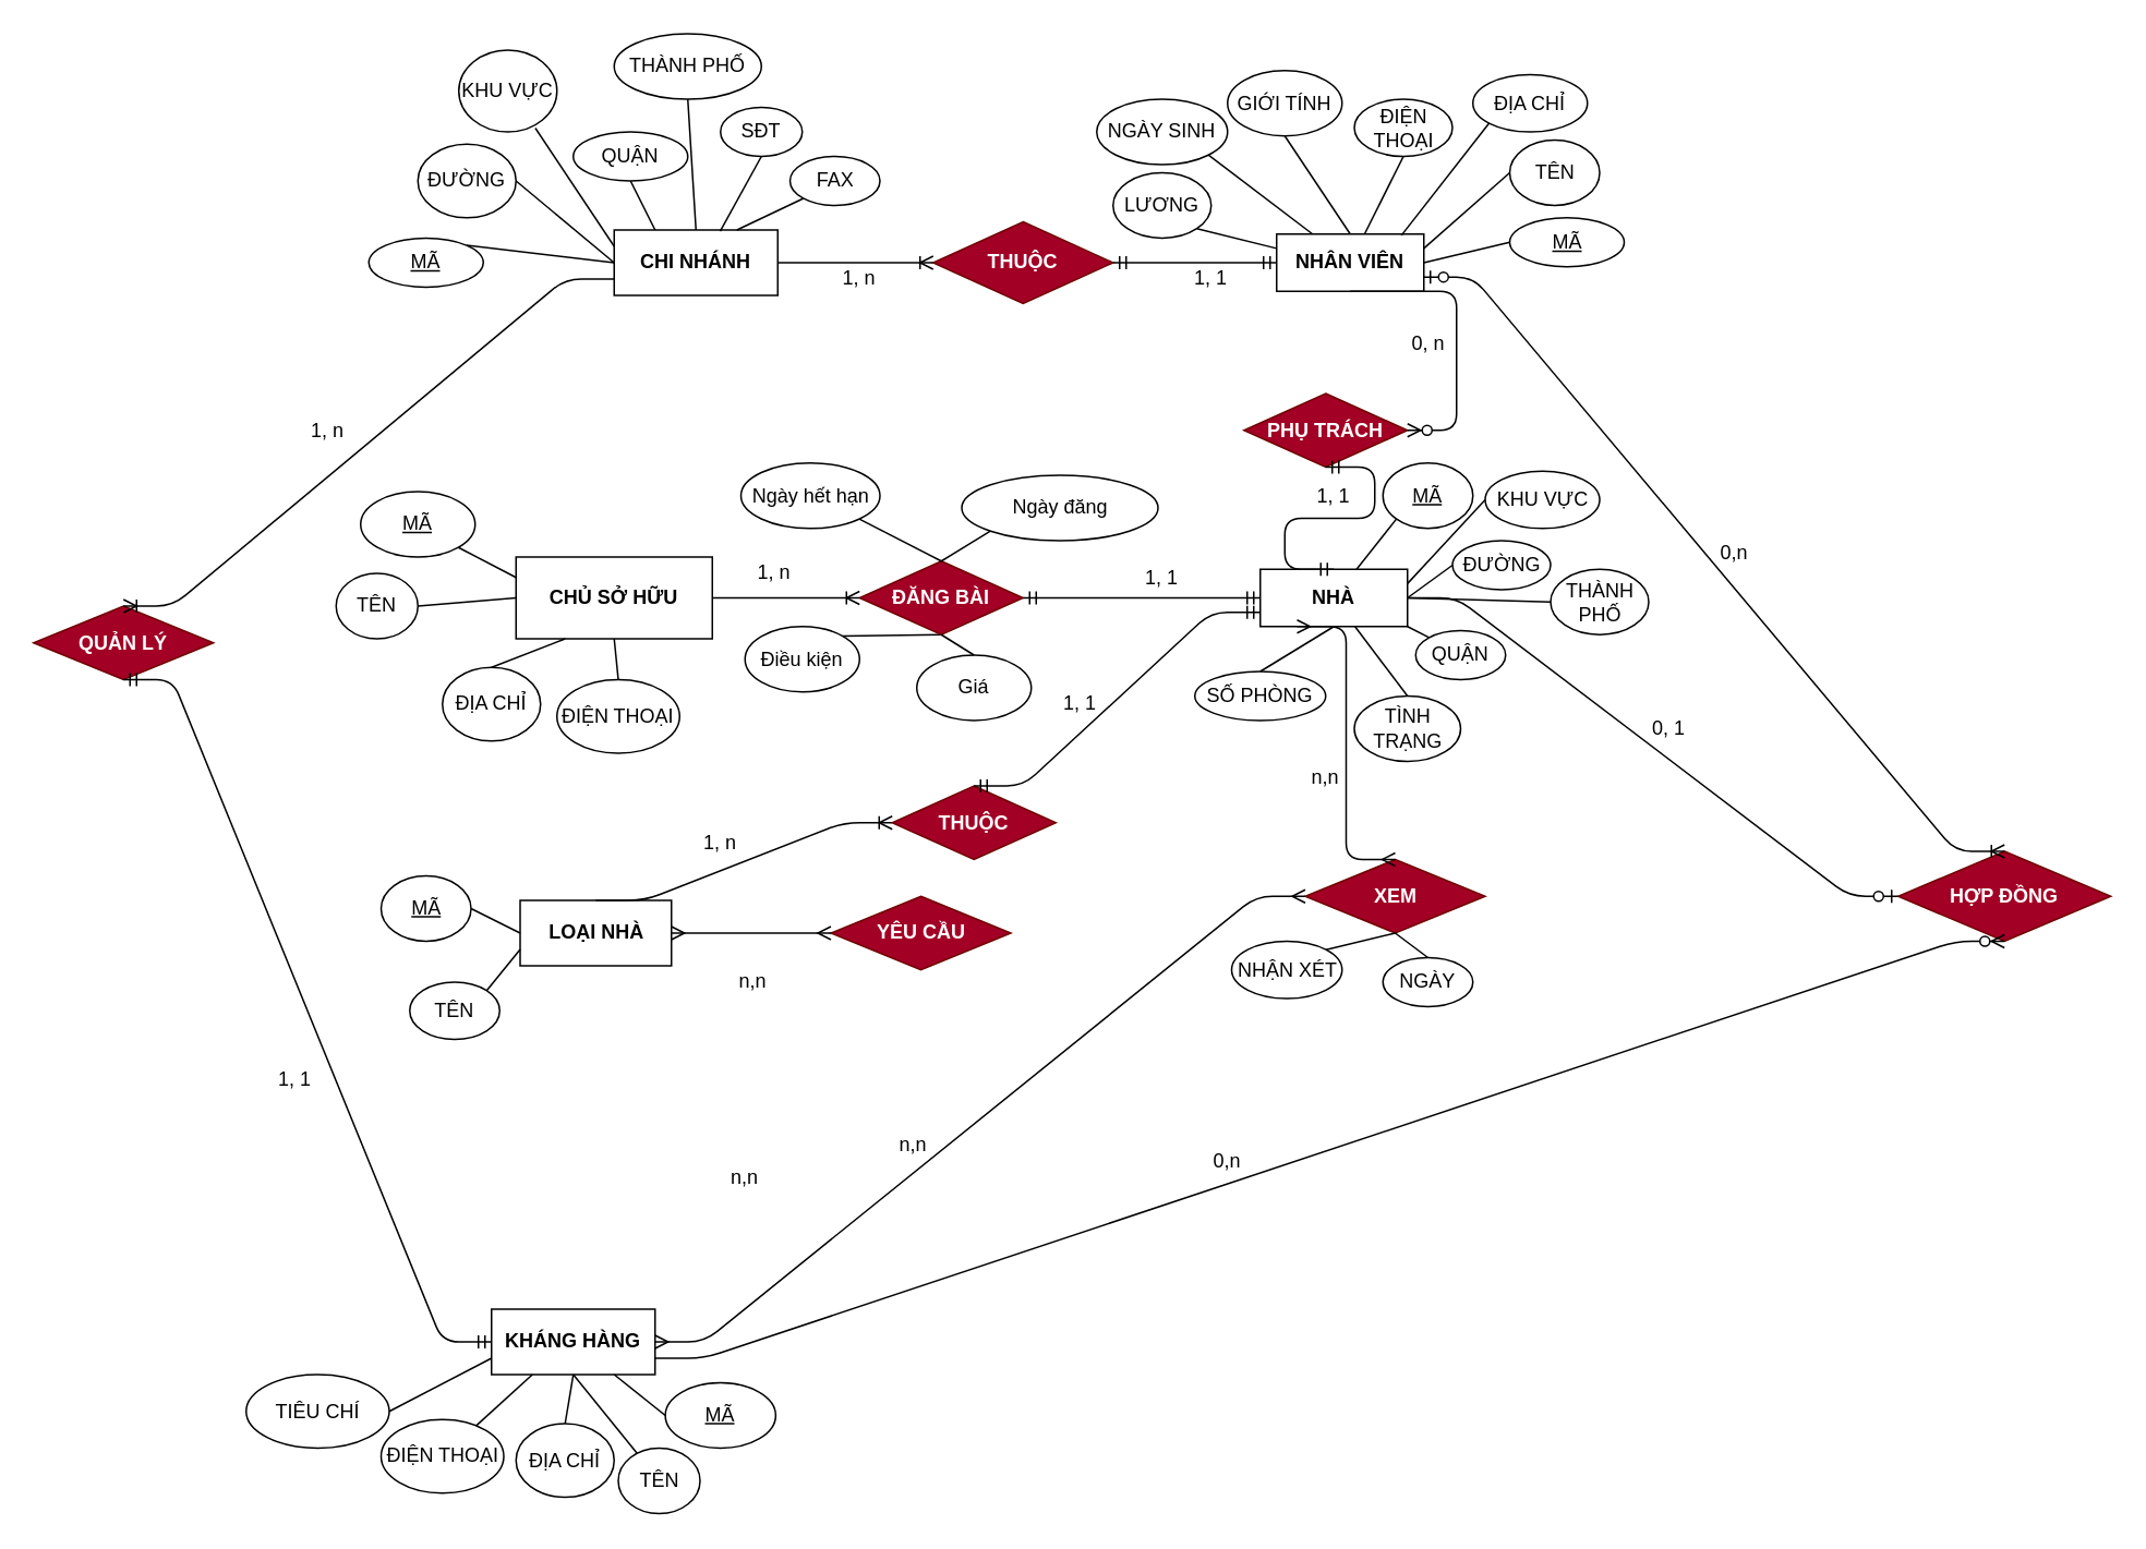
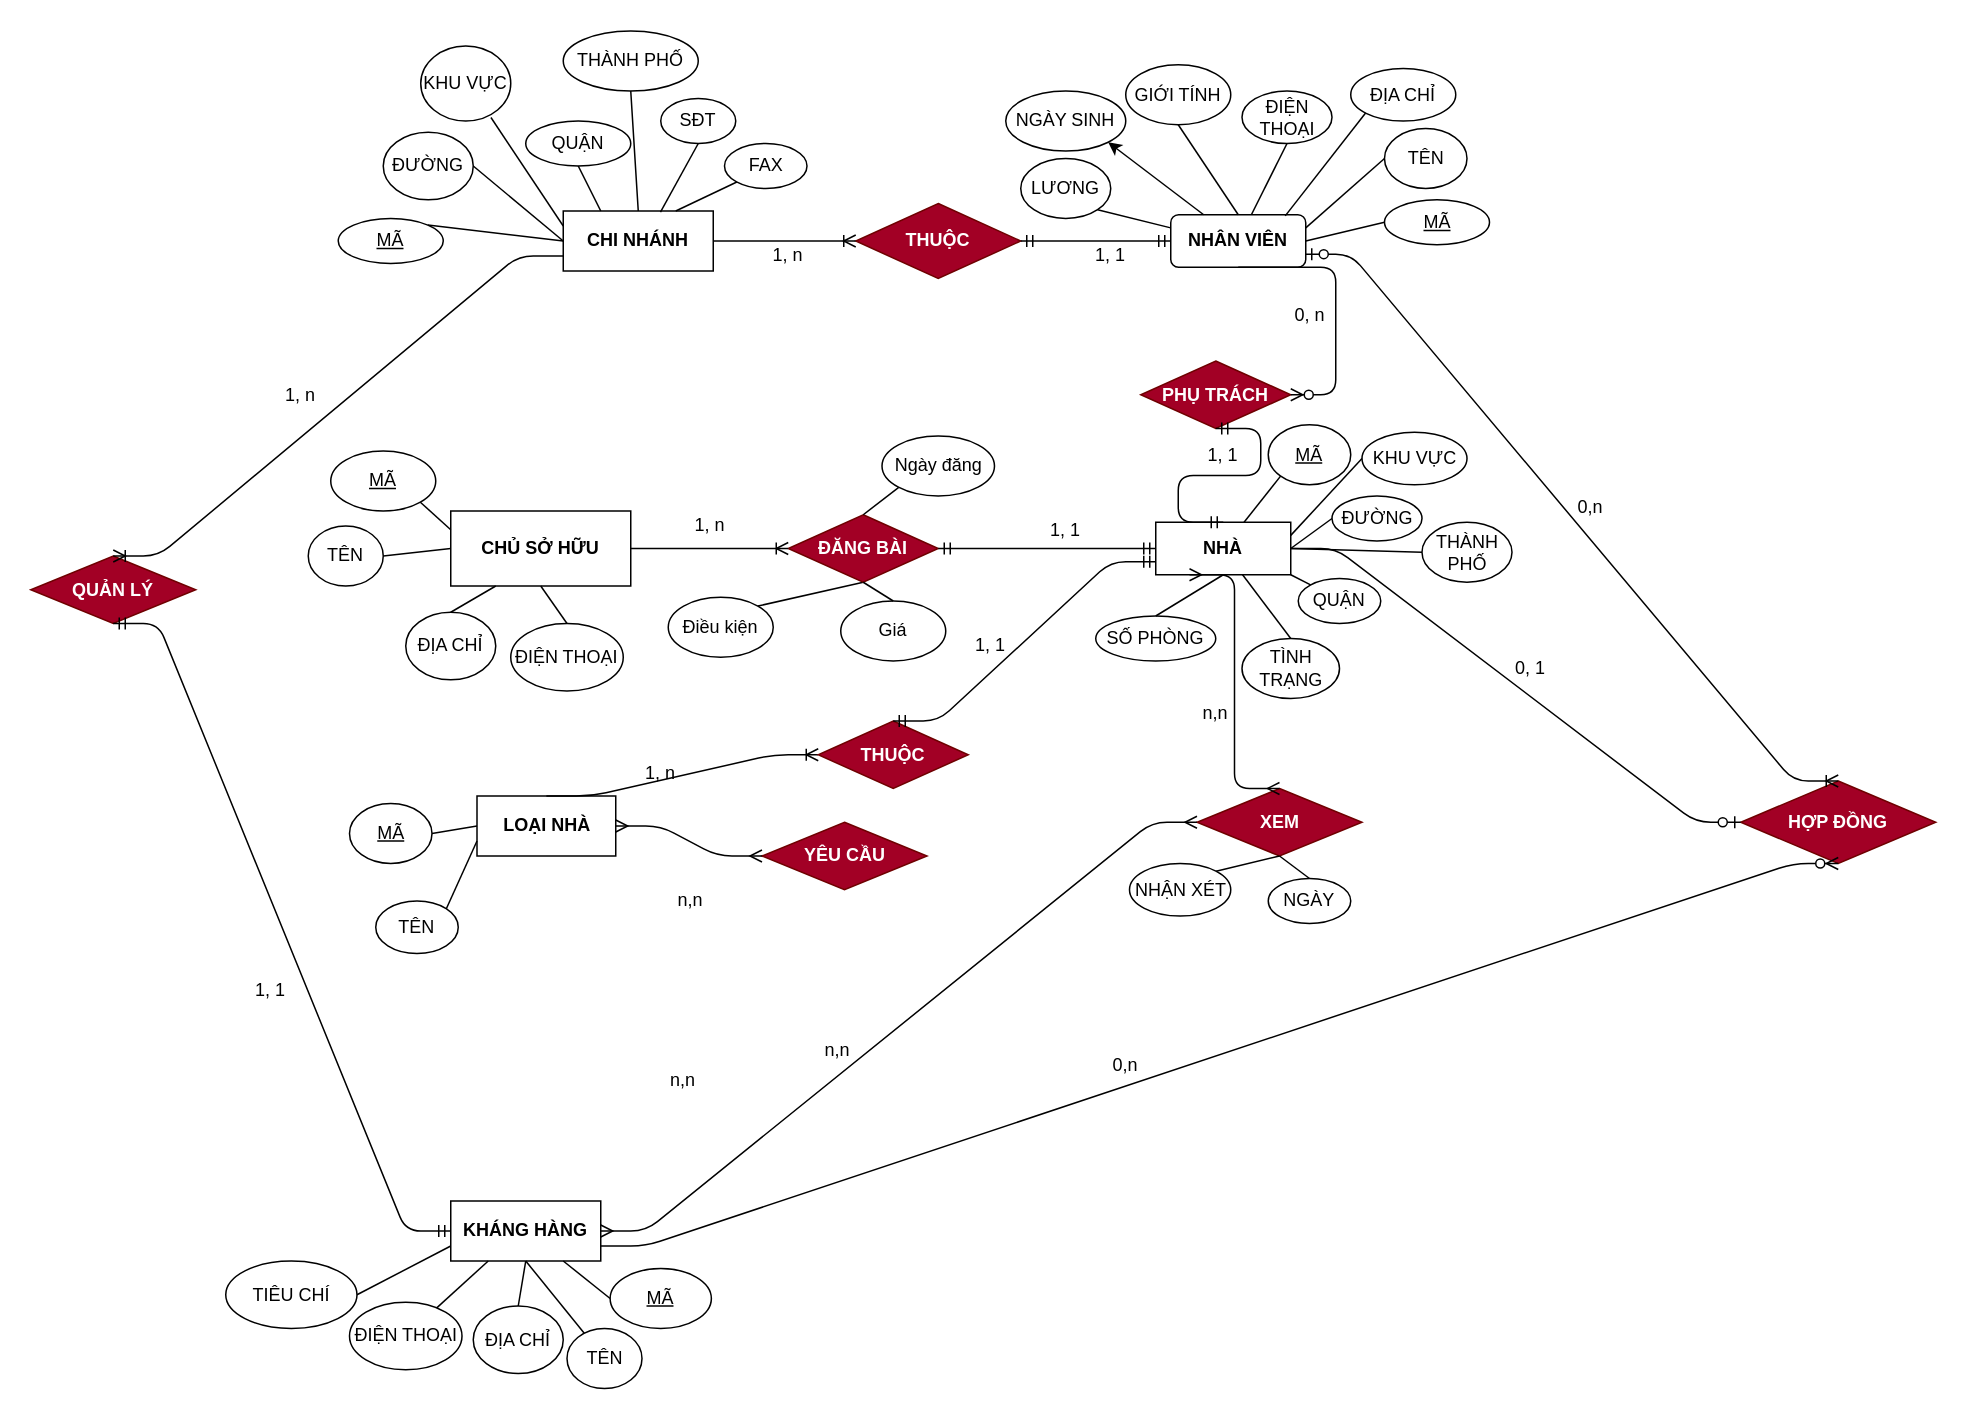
- <mxCell id="34" value="" style="endArrow=none;html=1;entryX=1;entryY=1;entryDx=0;entryDy=0;" parent="1" source="15" target="20" edge="1"><mxGeometry width="50" height="50" relative="1" as="geometry"><mxPoint x="580" y="290" as="sourcePoint" /><mxPoint x="630" y="240" as="targetPoint" /></mxGeometry></mxCell>
+ <mxCell id="34" value="" style="endArrow=classic;html=1;entryX=1;entryY=1;entryDx=0;entryDy=0;" parent="1" source="15" target="20" edge="1"><mxGeometry width="50" height="50" relative="1" as="geometry"><mxPoint x="580" y="290" as="sourcePoint" /><mxPoint x="630" y="240" as="targetPoint" /></mxGeometry></mxCell>
- <mxCell id="15" value="&lt;b&gt;NHÂN VIÊN&lt;/b&gt;" style="rounded=0;whiteSpace=wrap;html=1;" parent="1" vertex="1"><mxGeometry x="780" y="142.5" width="90" height="35" as="geometry" /></mxCell>
+ <mxCell id="15" value="&lt;b&gt;NHÂN VIÊN&lt;/b&gt;" style="whiteSpace=wrap;html=1;rounded=1;" parent="1" vertex="1"><mxGeometry x="780" y="142.5" width="90" height="35" as="geometry" /></mxCell>
- <mxCell id="68" value="Ngày hết hạn" style="ellipse;whiteSpace=wrap;html=1;align=center;" parent="1" vertex="1"><mxGeometry x="452.5" y="282.5" width="85" height="40" as="geometry" /></mxCell>
- <mxCell id="67" value="Ngày đăng" style="ellipse;whiteSpace=wrap;html=1;align=center;" parent="1" vertex="1"><mxGeometry x="587.5" y="290" width="120" height="40" as="geometry" /></mxCell>
+ <mxCell id="67" value="Ngày đăng" style="ellipse;whiteSpace=wrap;html=1;align=center;" parent="1" vertex="1"><mxGeometry x="587.5" y="290" width="75" height="40" as="geometry" /></mxCell>
- <mxCell id="69" value="" style="endArrow=none;html=1;entryX=1;entryY=1;entryDx=0;entryDy=0;exitX=0.5;exitY=0;exitDx=0;exitDy=0;" parent="1" source="62" target="68" edge="1"><mxGeometry width="50" height="50" relative="1" as="geometry"><mxPoint x="630" y="400" as="sourcePoint" /><mxPoint x="680" y="350" as="targetPoint" /></mxGeometry></mxCell>
- <mxCell id="35" value="&lt;b&gt;CHỦ SỞ HỮU&lt;/b&gt;" style="whiteSpace=wrap;html=1;align=center;" parent="1" vertex="1"><mxGeometry x="315" y="340" width="120" height="50" as="geometry" /></mxCell>
+ <mxCell id="35" value="&lt;b&gt;CHỦ SỞ HỮU&lt;/b&gt;" style="whiteSpace=wrap;html=1;align=center;" parent="1" vertex="1"><mxGeometry x="300" y="340" width="120" height="50" as="geometry" /></mxCell>
- <mxCell id="60" value="Điều kiện" style="ellipse;whiteSpace=wrap;html=1;" parent="1" vertex="1"><mxGeometry x="455" y="382.5" width="70" height="40" as="geometry" /></mxCell>
+ <mxCell id="60" value="Điều kiện" style="ellipse;whiteSpace=wrap;html=1;" parent="1" vertex="1"><mxGeometry x="445" y="397.5" width="70" height="40" as="geometry" /></mxCell>
- <mxCell id="45" value="&lt;b&gt;LOẠI NHÀ&lt;/b&gt;" style="rounded=0;whiteSpace=wrap;html=1;" parent="1" vertex="1"><mxGeometry x="317.5" y="550" width="92.5" height="40" as="geometry" /></mxCell>
+ <mxCell id="45" value="&lt;b&gt;LOẠI NHÀ&lt;/b&gt;" style="rounded=0;whiteSpace=wrap;html=1;" parent="1" vertex="1"><mxGeometry x="317.5" y="530" width="92.5" height="40" as="geometry" /></mxCell>
